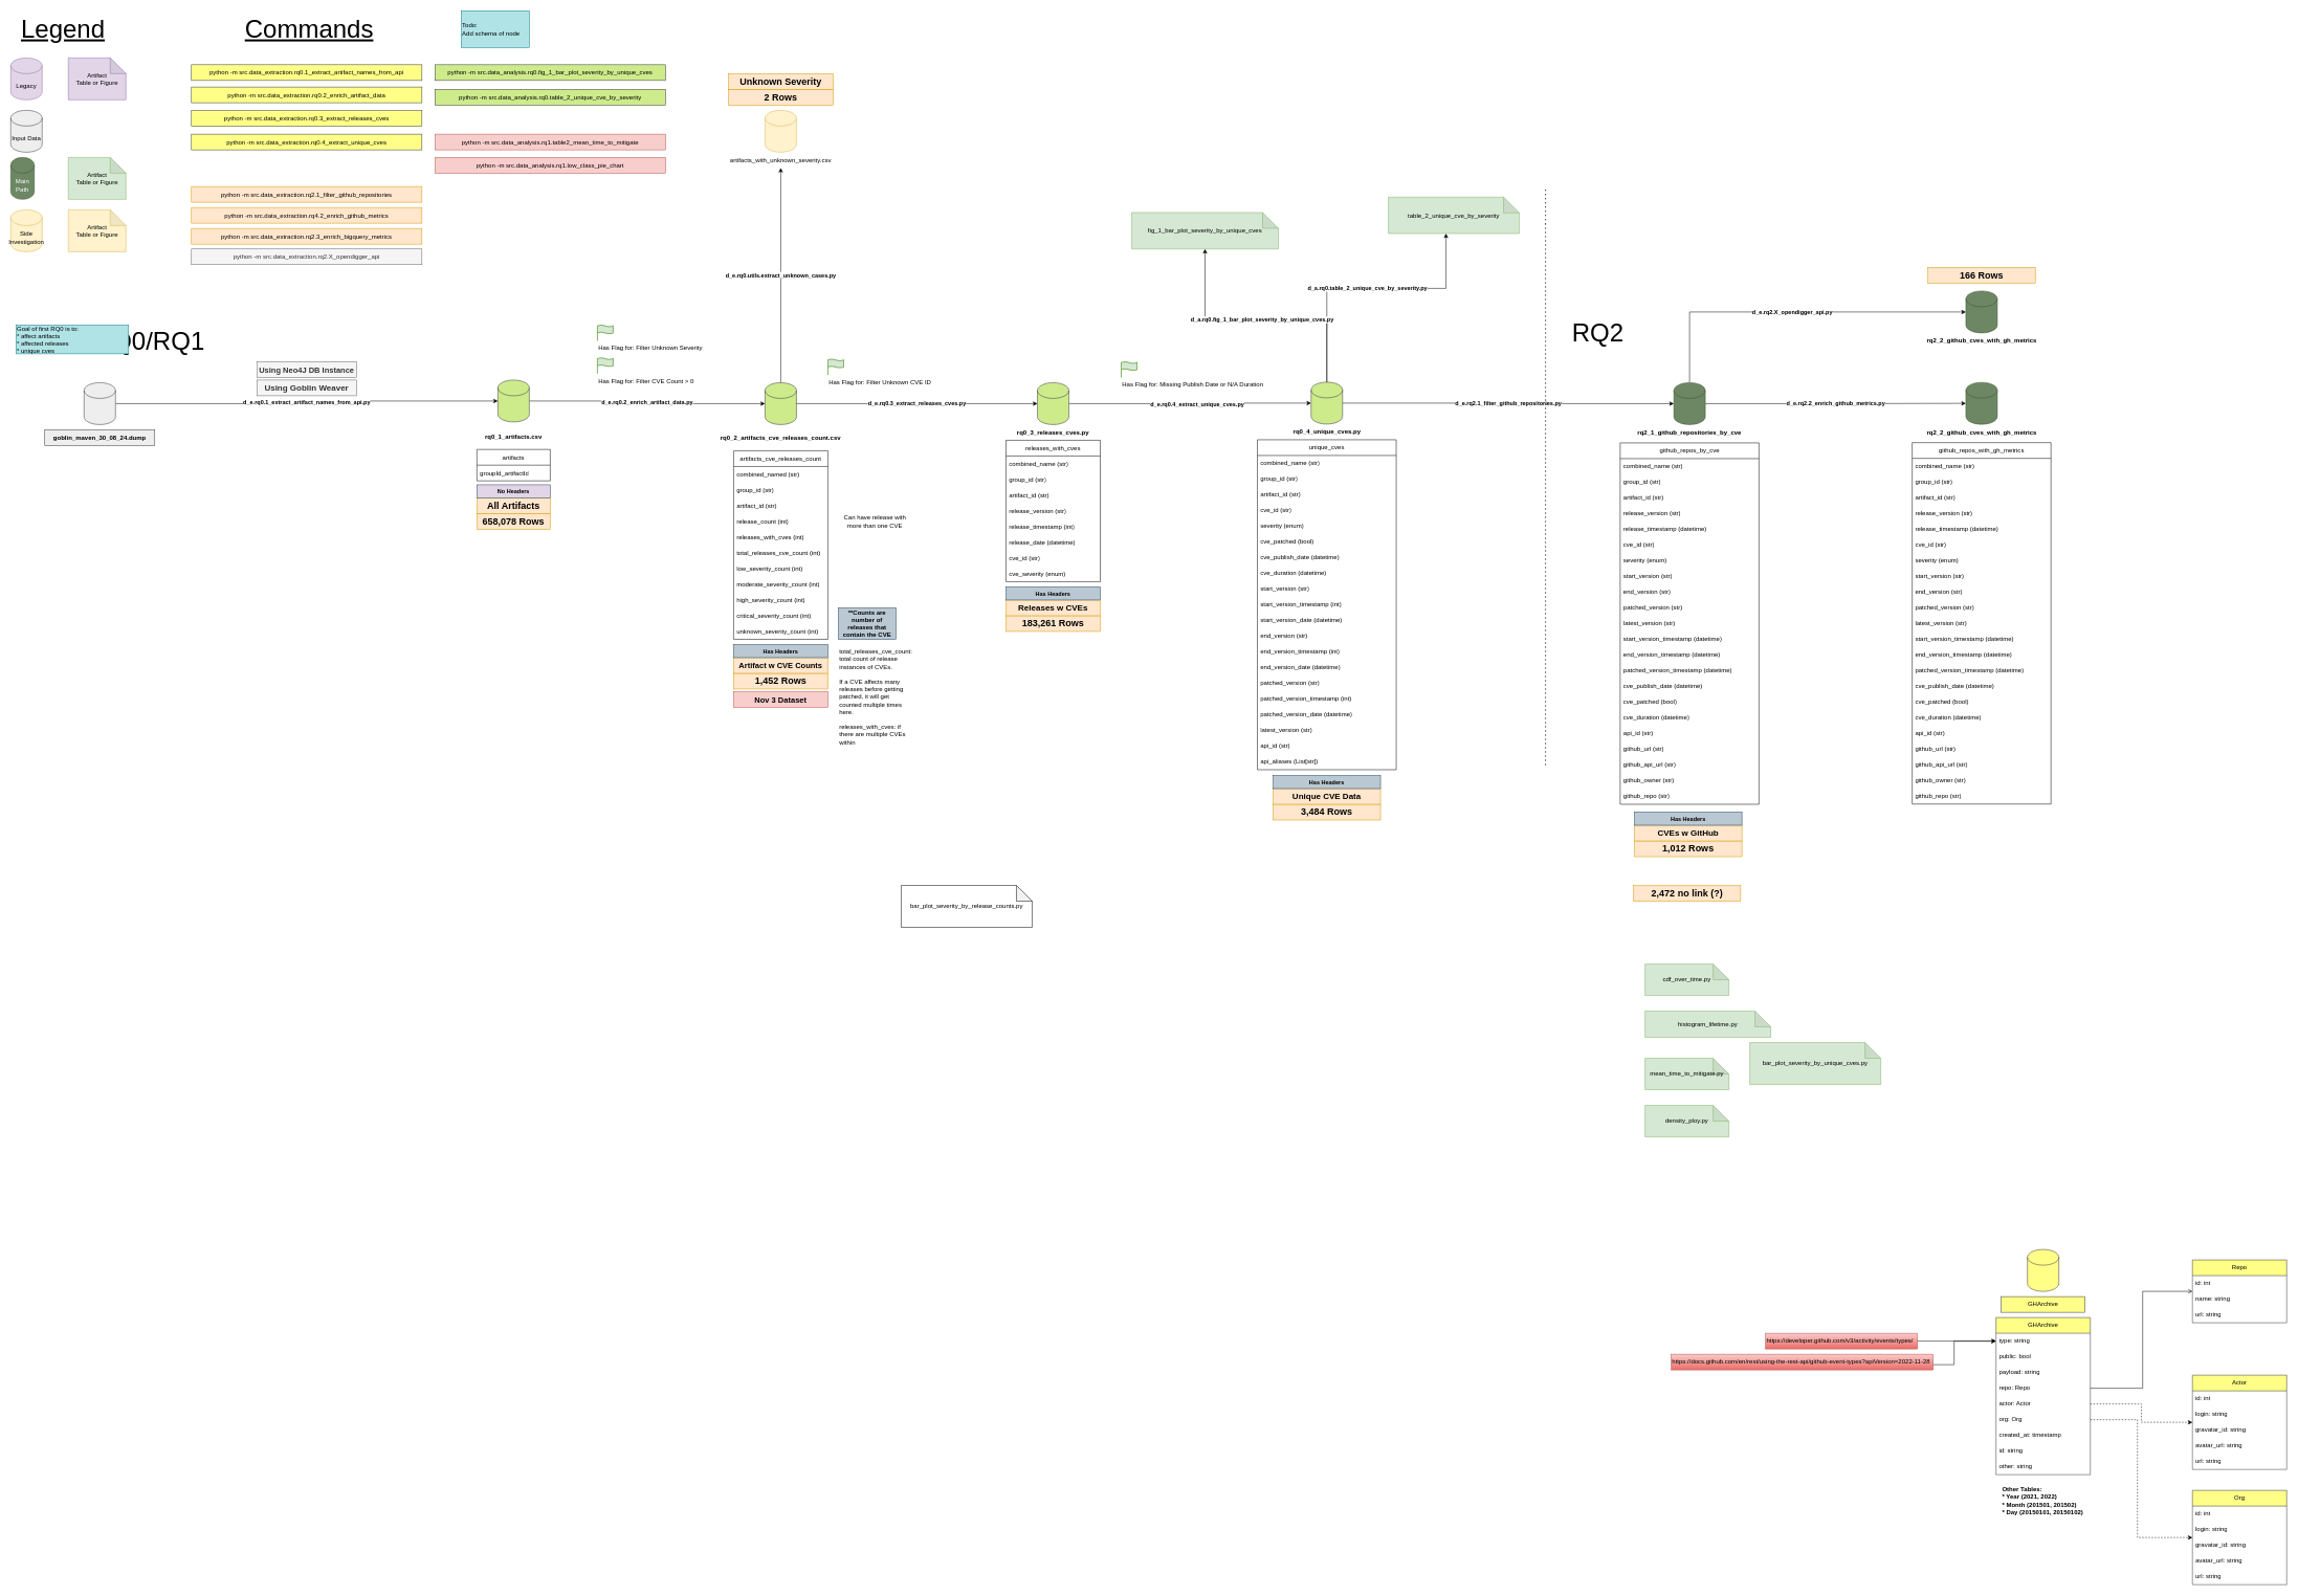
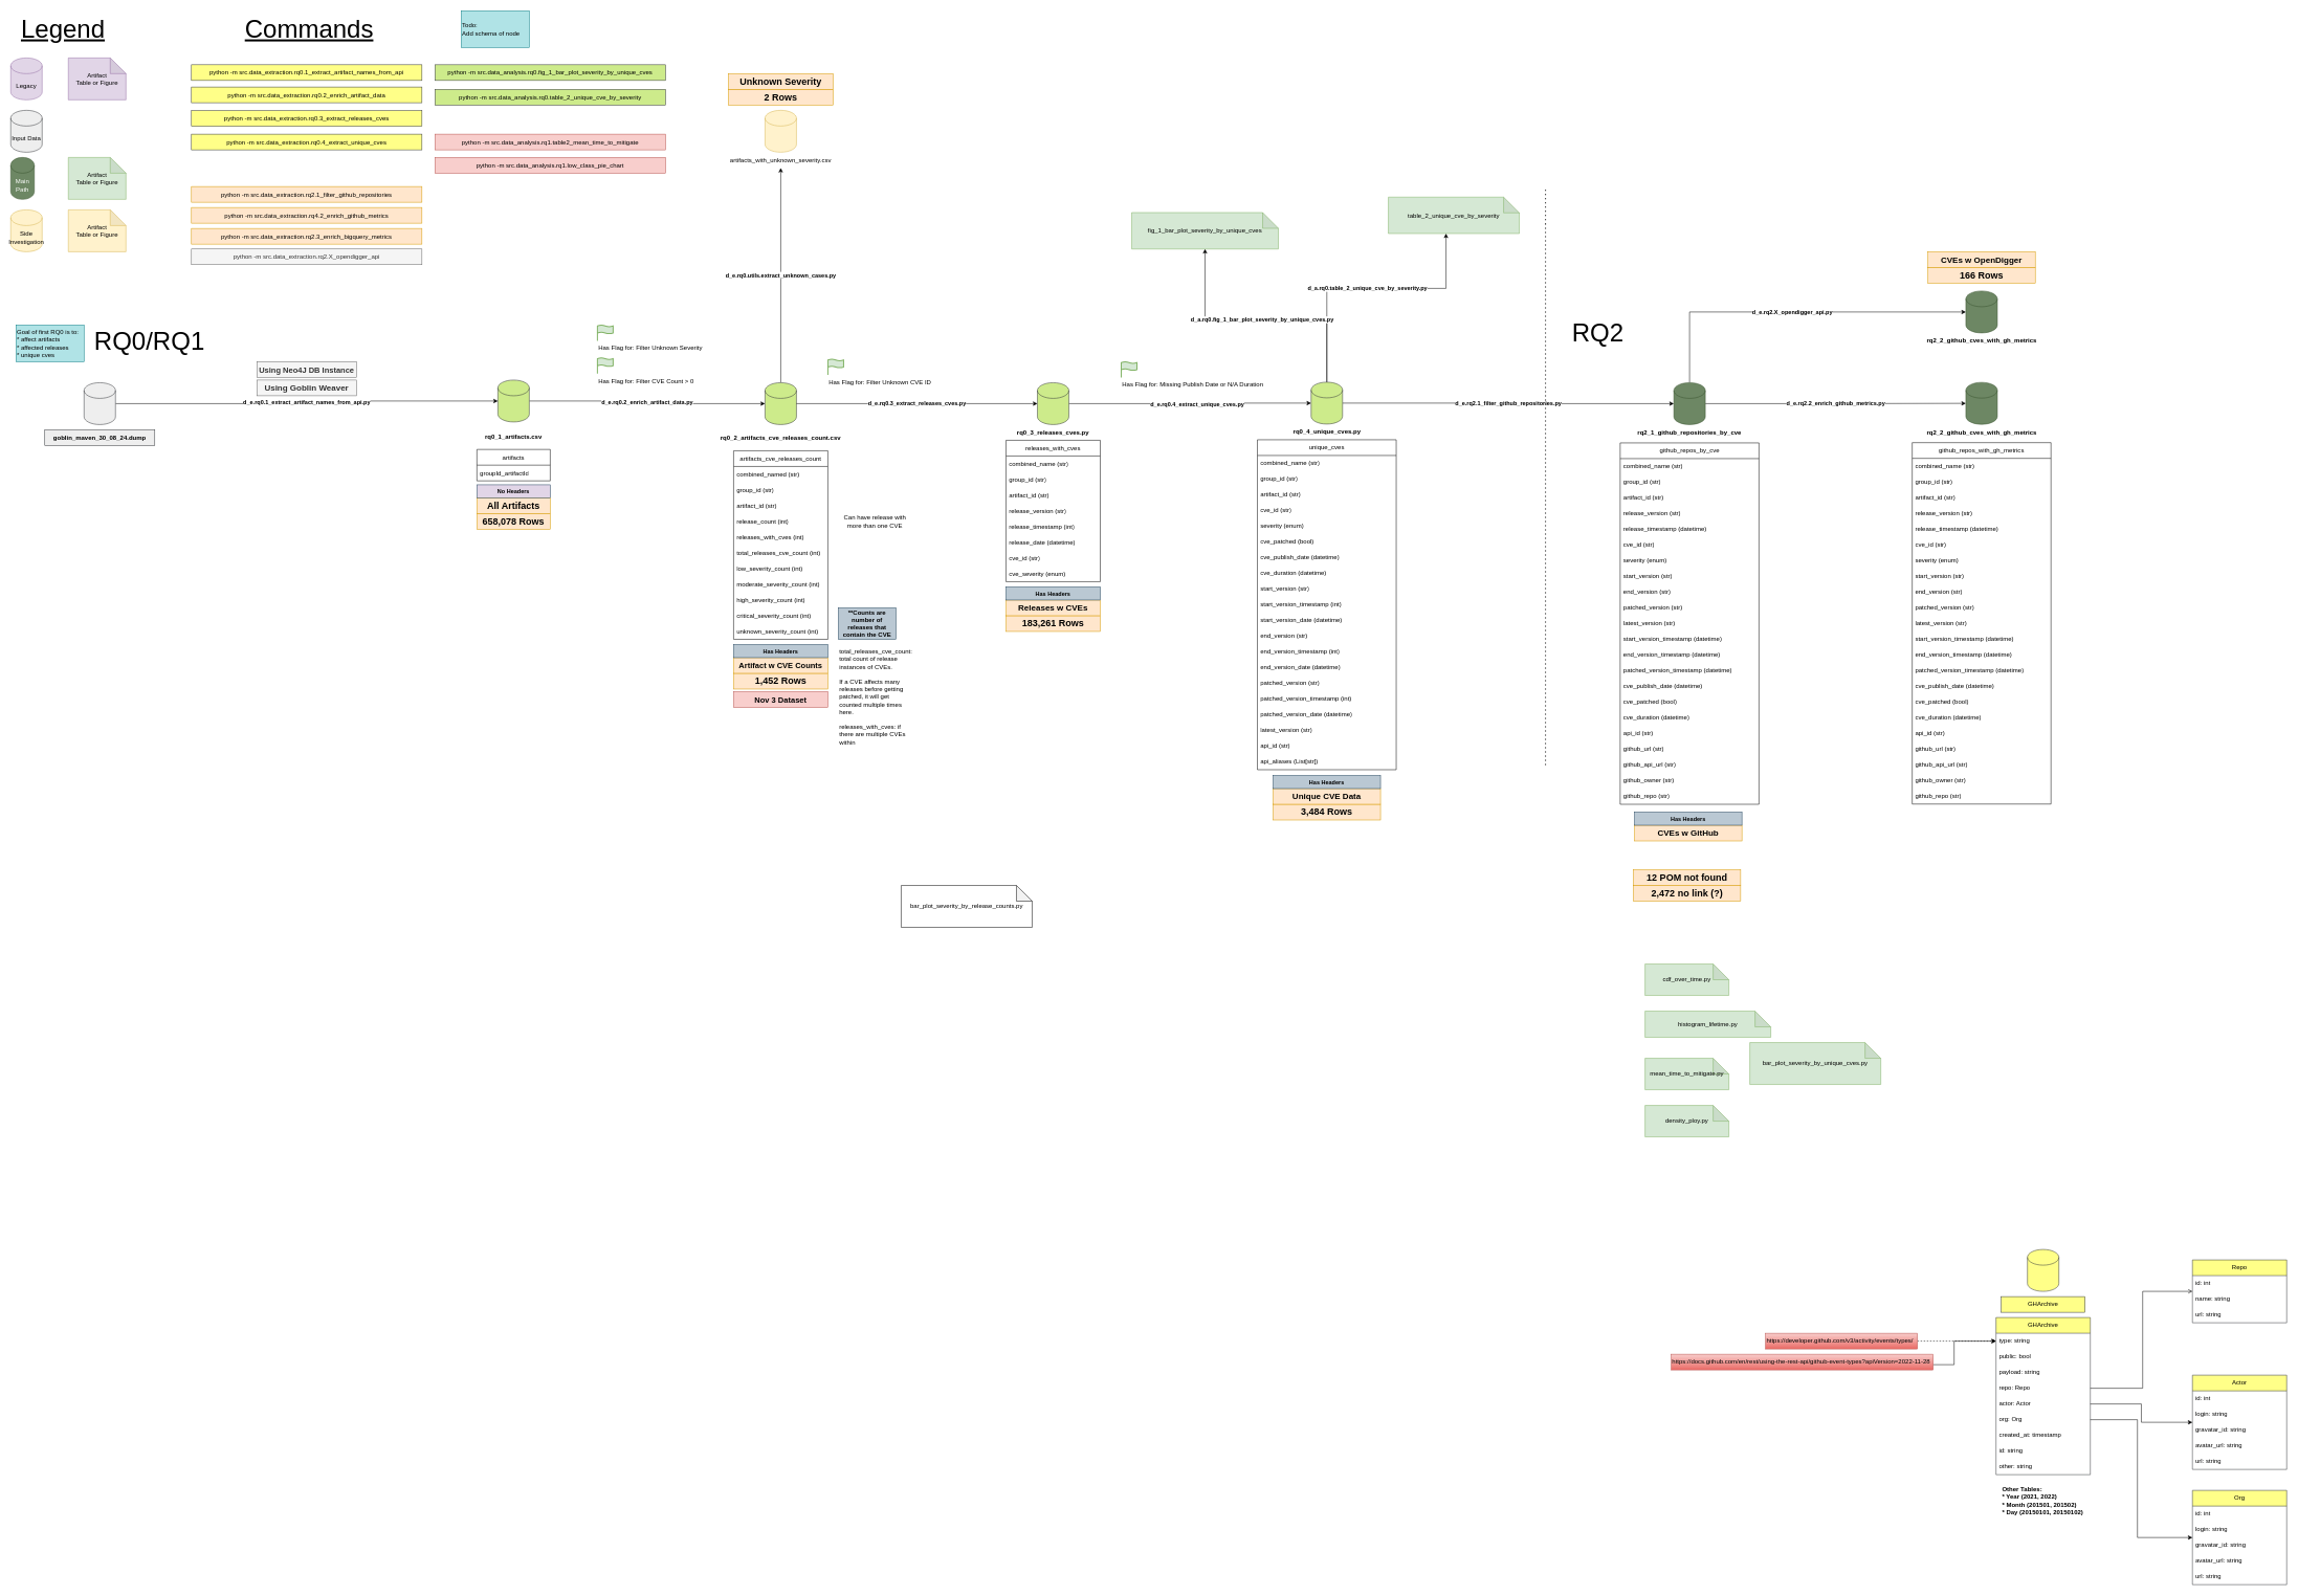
+ <mxCell id="220" value="&lt;font size=&quot;3&quot;&gt;CVEs w OpenDigger&lt;/font&gt;" style="text;html=1;align=center;verticalAlign=middle;whiteSpace=wrap;rounded=0;fillColor=#ffe6cc;strokeColor=#d79b00;fontStyle=1" vertex="1" parent="1"><mxGeometry x="3680" y="480" width="205" height="30" as="geometry" /></mxCell>
- <mxCell id="101" value="Goal of first RQ0 is to:&lt;br&gt;* affect artifacts&lt;div style=&quot;&quot;&gt;* affected releases&lt;/div&gt;&lt;div&gt;* unique cves&lt;/div&gt;" style="text;html=1;align=left;verticalAlign=middle;whiteSpace=wrap;rounded=0;fillColor=#b0e3e6;strokeColor=#0e8088;" parent="1" vertex="1"><mxGeometry x="30" y="620" width="215" height="55" as="geometry" /></mxCell>
+ <mxCell id="101" value="Goal of first RQ0 is to:&lt;br&gt;* affect artifacts&lt;div style=&quot;&quot;&gt;* affected releases&lt;/div&gt;&lt;div&gt;* unique cves&lt;/div&gt;" style="text;html=1;align=left;verticalAlign=middle;whiteSpace=wrap;rounded=0;fillColor=#b0e3e6;strokeColor=#0e8088;" parent="1" vertex="1"><mxGeometry x="30" y="620" width="130" height="70" as="geometry" /></mxCell>
- <mxCell id="157" value="&lt;font style=&quot;font-size: 18px;&quot;&gt;1,012 Rows&lt;/font&gt;" style="text;html=1;align=center;verticalAlign=middle;whiteSpace=wrap;rounded=0;fillColor=#ffe6cc;strokeColor=#d79b00;fontStyle=1" parent="1" vertex="1"><mxGeometry x="3120" y="1605" width="205" height="30" as="geometry" /></mxCell>
+ <mxCell id="160" value="&lt;font style=&quot;font-size: 18px;&quot;&gt;12 POM not found&lt;/font&gt;" style="text;html=1;align=center;verticalAlign=middle;whiteSpace=wrap;rounded=0;fillColor=#ffe6cc;strokeColor=#d79b00;fontStyle=1" parent="1" vertex="1"><mxGeometry x="3117.5" y="1660" width="205" height="30" as="geometry" /></mxCell>
- <mxCell id="83" style="edgeStyle=orthogonalEdgeStyle;rounded=0;orthogonalLoop=1;jettySize=auto;html=1;" parent="1" source="84" target="54" edge="1"><mxGeometry relative="1" as="geometry" /></mxCell>
+ <mxCell id="83" style="edgeStyle=orthogonalEdgeStyle;rounded=0;orthogonalLoop=1;jettySize=auto;html=1;dashed=1;" parent="1" source="84" target="54" edge="1"><mxGeometry relative="1" as="geometry" /></mxCell>
- <mxCell id="79" style="edgeStyle=orthogonalEdgeStyle;rounded=0;orthogonalLoop=1;jettySize=auto;html=1;dashed=1;" parent="1" source="58" target="67" edge="1"><mxGeometry relative="1" as="geometry" /></mxCell>
+ <mxCell id="79" style="edgeStyle=orthogonalEdgeStyle;rounded=0;orthogonalLoop=1;jettySize=auto;html=1;" parent="1" source="58" target="67" edge="1"><mxGeometry relative="1" as="geometry" /></mxCell>
- <mxCell id="81" style="edgeStyle=orthogonalEdgeStyle;rounded=0;orthogonalLoop=1;jettySize=auto;html=1;dashed=1;" parent="1" source="59" target="73" edge="1"><mxGeometry relative="1" as="geometry"><Array as="points"><mxPoint x="4080" y="2710" /><mxPoint x="4080" y="2935" /></Array></mxGeometry></mxCell>
+ <mxCell id="81" style="edgeStyle=orthogonalEdgeStyle;rounded=0;orthogonalLoop=1;jettySize=auto;html=1;" parent="1" source="59" target="73" edge="1"><mxGeometry relative="1" as="geometry"><Array as="points"><mxPoint x="4080" y="2710" /><mxPoint x="4080" y="2935" /></Array></mxGeometry></mxCell>
